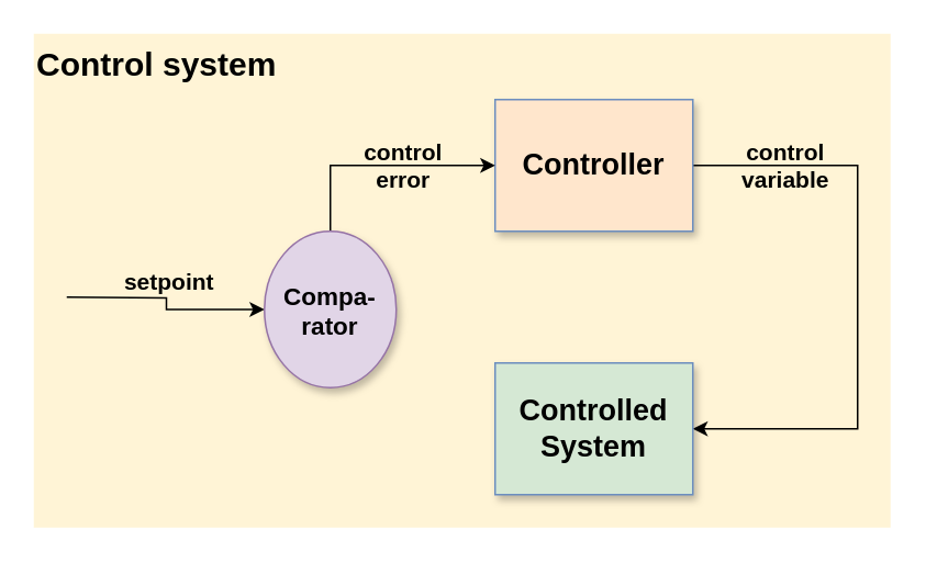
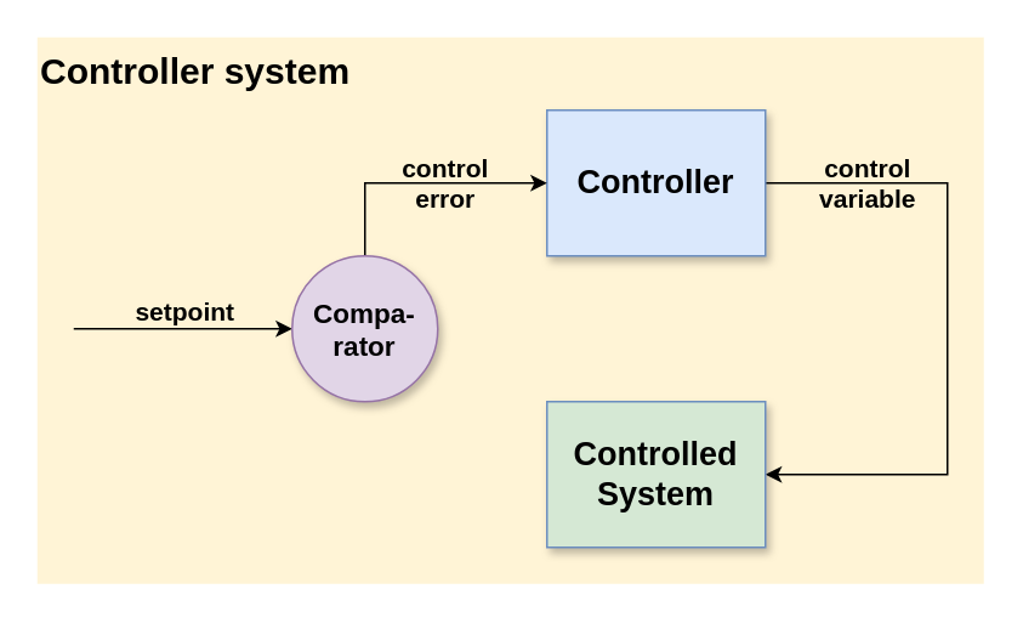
- <mxCell id="2" value="Control system" style="rounded=0;whiteSpace=wrap;html=1;labelBackgroundColor=none;fontSize=20;align=left;verticalAlign=top;fontStyle=1;fillColor=#fff2cc;strokeColor=none;opacity=80;" parent="1" vertex="1"><mxGeometry x="20" y="20" width="520" height="300" as="geometry" /></mxCell>
+ <mxCell id="2" value="Controller system" style="rounded=0;whiteSpace=wrap;html=1;labelBackgroundColor=none;fontSize=20;align=left;verticalAlign=top;fontStyle=1;fillColor=#fff2cc;strokeColor=none;opacity=80;" parent="1" vertex="1"><mxGeometry x="20" y="20" width="520" height="300" as="geometry" /></mxCell>
- <mxCell id="4" value="Controller" style="rounded=0;whiteSpace=wrap;html=1;fillColor=#ffe6cc;strokeColor=#6c8ebf;fontStyle=1;fontSize=18;shadow=1;" parent="1" vertex="1"><mxGeometry x="300" y="60" width="120" height="80" as="geometry" /></mxCell>
+ <mxCell id="4" value="Controller" style="rounded=0;whiteSpace=wrap;html=1;fillColor=#dae8fc;strokeColor=#6c8ebf;fontStyle=1;fontSize=18;shadow=1;" parent="1" vertex="1"><mxGeometry x="300" y="60" width="120" height="80" as="geometry" /></mxCell>
- <mxCell id="9" value="Compa-&lt;br&gt;rator" style="ellipse;whiteSpace=wrap;html=1;aspect=fixed;fontStyle=1;fontSize=15;fillColor=#e1d5e7;strokeColor=#9673a6;verticalAlign=middle;align=center;shadow=1;" parent="1" vertex="1"><mxGeometry x="160" y="140" width="80" height="95" as="geometry" /></mxCell>
+ <mxCell id="9" value="Compa-&lt;br&gt;rator" style="ellipse;whiteSpace=wrap;html=1;aspect=fixed;fontStyle=1;fontSize=15;fillColor=#e1d5e7;strokeColor=#9673a6;verticalAlign=middle;align=center;shadow=1;" parent="1" vertex="1"><mxGeometry x="160" y="140" width="80" height="80" as="geometry" /></mxCell>
